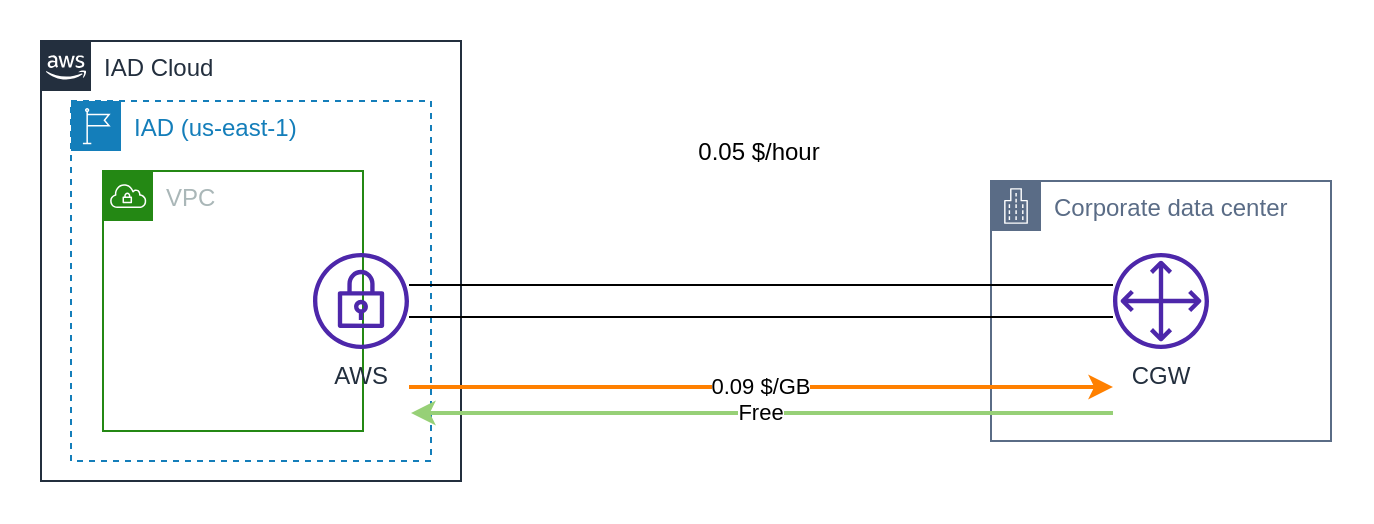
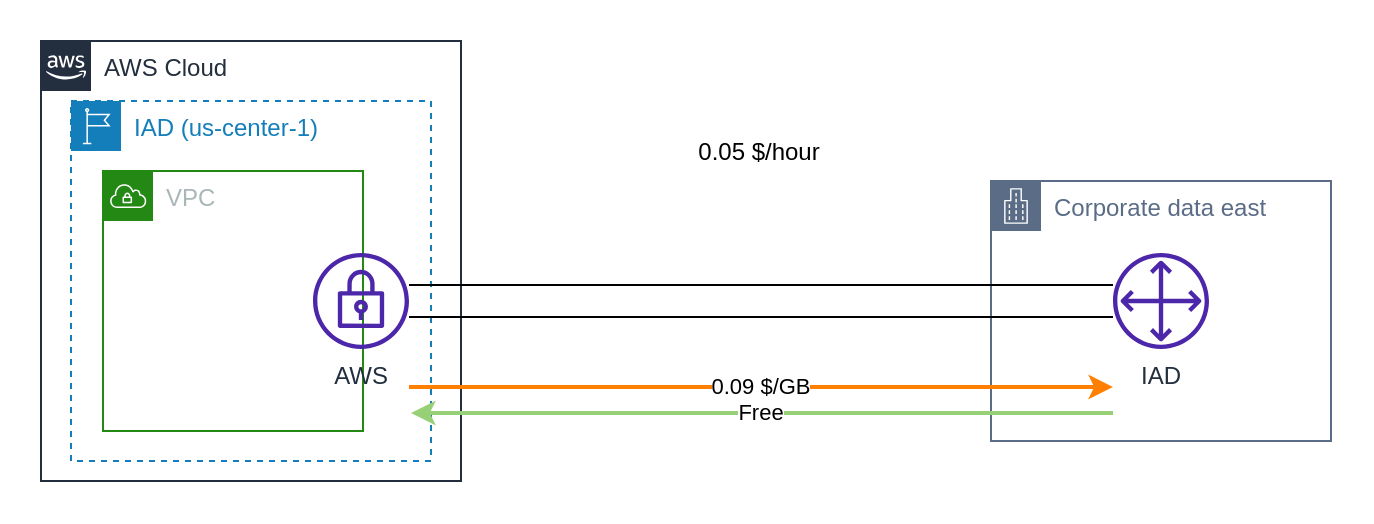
- <mxCell id="2" value="IAD Cloud" style="points=[[0,0],[0.25,0],[0.5,0],[0.75,0],[1,0],[1,0.25],[1,0.5],[1,0.75],[1,1],[0.75,1],[0.5,1],[0.25,1],[0,1],[0,0.75],[0,0.5],[0,0.25]];outlineConnect=0;gradientColor=none;html=1;whiteSpace=wrap;fontSize=12;fontStyle=0;container=1;pointerEvents=0;collapsible=0;recursiveResize=0;shape=mxgraph.aws4.group;grIcon=mxgraph.aws4.group_aws_cloud_alt;strokeColor=#232F3E;fillColor=none;verticalAlign=top;align=left;spacingLeft=30;fontColor=#232F3E;dashed=0;" vertex="1" parent="1"><mxGeometry x="20" y="20" width="210" height="220" as="geometry" /></mxCell>
+ <mxCell id="2" value="AWS Cloud" style="points=[[0,0],[0.25,0],[0.5,0],[0.75,0],[1,0],[1,0.25],[1,0.5],[1,0.75],[1,1],[0.75,1],[0.5,1],[0.25,1],[0,1],[0,0.75],[0,0.5],[0,0.25]];outlineConnect=0;gradientColor=none;html=1;whiteSpace=wrap;fontSize=12;fontStyle=0;container=1;pointerEvents=0;collapsible=0;recursiveResize=0;shape=mxgraph.aws4.group;grIcon=mxgraph.aws4.group_aws_cloud_alt;strokeColor=#232F3E;fillColor=none;verticalAlign=top;align=left;spacingLeft=30;fontColor=#232F3E;dashed=0;" vertex="1" parent="1"><mxGeometry x="20" y="20" width="210" height="220" as="geometry" /></mxCell>
- <mxCell id="3" value="IAD (us-east-1)" style="points=[[0,0],[0.25,0],[0.5,0],[0.75,0],[1,0],[1,0.25],[1,0.5],[1,0.75],[1,1],[0.75,1],[0.5,1],[0.25,1],[0,1],[0,0.75],[0,0.5],[0,0.25]];outlineConnect=0;gradientColor=none;html=1;whiteSpace=wrap;fontSize=12;fontStyle=0;container=1;pointerEvents=0;collapsible=0;recursiveResize=0;shape=mxgraph.aws4.group;grIcon=mxgraph.aws4.group_region;strokeColor=#147EBA;fillColor=none;verticalAlign=top;align=left;spacingLeft=30;fontColor=#147EBA;dashed=1;aspect=fixed;" vertex="1" parent="1"><mxGeometry x="35" y="50" width="180" height="180" as="geometry" /></mxCell>
+ <mxCell id="3" value="IAD (us-center-1)" style="points=[[0,0],[0.25,0],[0.5,0],[0.75,0],[1,0],[1,0.25],[1,0.5],[1,0.75],[1,1],[0.75,1],[0.5,1],[0.25,1],[0,1],[0,0.75],[0,0.5],[0,0.25]];outlineConnect=0;gradientColor=none;html=1;whiteSpace=wrap;fontSize=12;fontStyle=0;container=1;pointerEvents=0;collapsible=0;recursiveResize=0;shape=mxgraph.aws4.group;grIcon=mxgraph.aws4.group_region;strokeColor=#147EBA;fillColor=none;verticalAlign=top;align=left;spacingLeft=30;fontColor=#147EBA;dashed=1;aspect=fixed;" vertex="1" parent="1"><mxGeometry x="35" y="50" width="180" height="180" as="geometry" /></mxCell>
- <mxCell id="6" value="Corporate data center" style="points=[[0,0],[0.25,0],[0.5,0],[0.75,0],[1,0],[1,0.25],[1,0.5],[1,0.75],[1,1],[0.75,1],[0.5,1],[0.25,1],[0,1],[0,0.75],[0,0.5],[0,0.25]];outlineConnect=0;gradientColor=none;html=1;whiteSpace=wrap;fontSize=12;fontStyle=0;container=1;pointerEvents=0;collapsible=0;recursiveResize=0;shape=mxgraph.aws4.group;grIcon=mxgraph.aws4.group_corporate_data_center;strokeColor=#5A6C86;fillColor=none;verticalAlign=top;align=left;spacingLeft=30;fontColor=#5A6C86;dashed=0;" vertex="1" parent="1"><mxGeometry x="495" y="90" width="170" height="130" as="geometry" /></mxCell>
+ <mxCell id="6" value="Corporate data east" style="points=[[0,0],[0.25,0],[0.5,0],[0.75,0],[1,0],[1,0.25],[1,0.5],[1,0.75],[1,1],[0.75,1],[0.5,1],[0.25,1],[0,1],[0,0.75],[0,0.5],[0,0.25]];outlineConnect=0;gradientColor=none;html=1;whiteSpace=wrap;fontSize=12;fontStyle=0;container=1;pointerEvents=0;collapsible=0;recursiveResize=0;shape=mxgraph.aws4.group;grIcon=mxgraph.aws4.group_corporate_data_center;strokeColor=#5A6C86;fillColor=none;verticalAlign=top;align=left;spacingLeft=30;fontColor=#5A6C86;dashed=0;" vertex="1" parent="1"><mxGeometry x="495" y="90" width="170" height="130" as="geometry" /></mxCell>
- <mxCell id="7" value="CGW" style="sketch=0;outlineConnect=0;fontColor=#232F3E;gradientColor=none;fillColor=#4D27AA;strokeColor=none;dashed=0;verticalLabelPosition=bottom;verticalAlign=top;align=center;html=1;fontSize=12;fontStyle=0;aspect=fixed;pointerEvents=1;shape=mxgraph.aws4.customer_gateway;" vertex="1" parent="6"><mxGeometry x="61" y="36" width="48" height="48" as="geometry" /></mxCell>
+ <mxCell id="7" value="IAD" style="sketch=0;outlineConnect=0;fontColor=#232F3E;gradientColor=none;fillColor=#4D27AA;strokeColor=none;dashed=0;verticalLabelPosition=bottom;verticalAlign=top;align=center;html=1;fontSize=12;fontStyle=0;aspect=fixed;pointerEvents=1;shape=mxgraph.aws4.customer_gateway;" vertex="1" parent="6"><mxGeometry x="61" y="36" width="48" height="48" as="geometry" /></mxCell>
